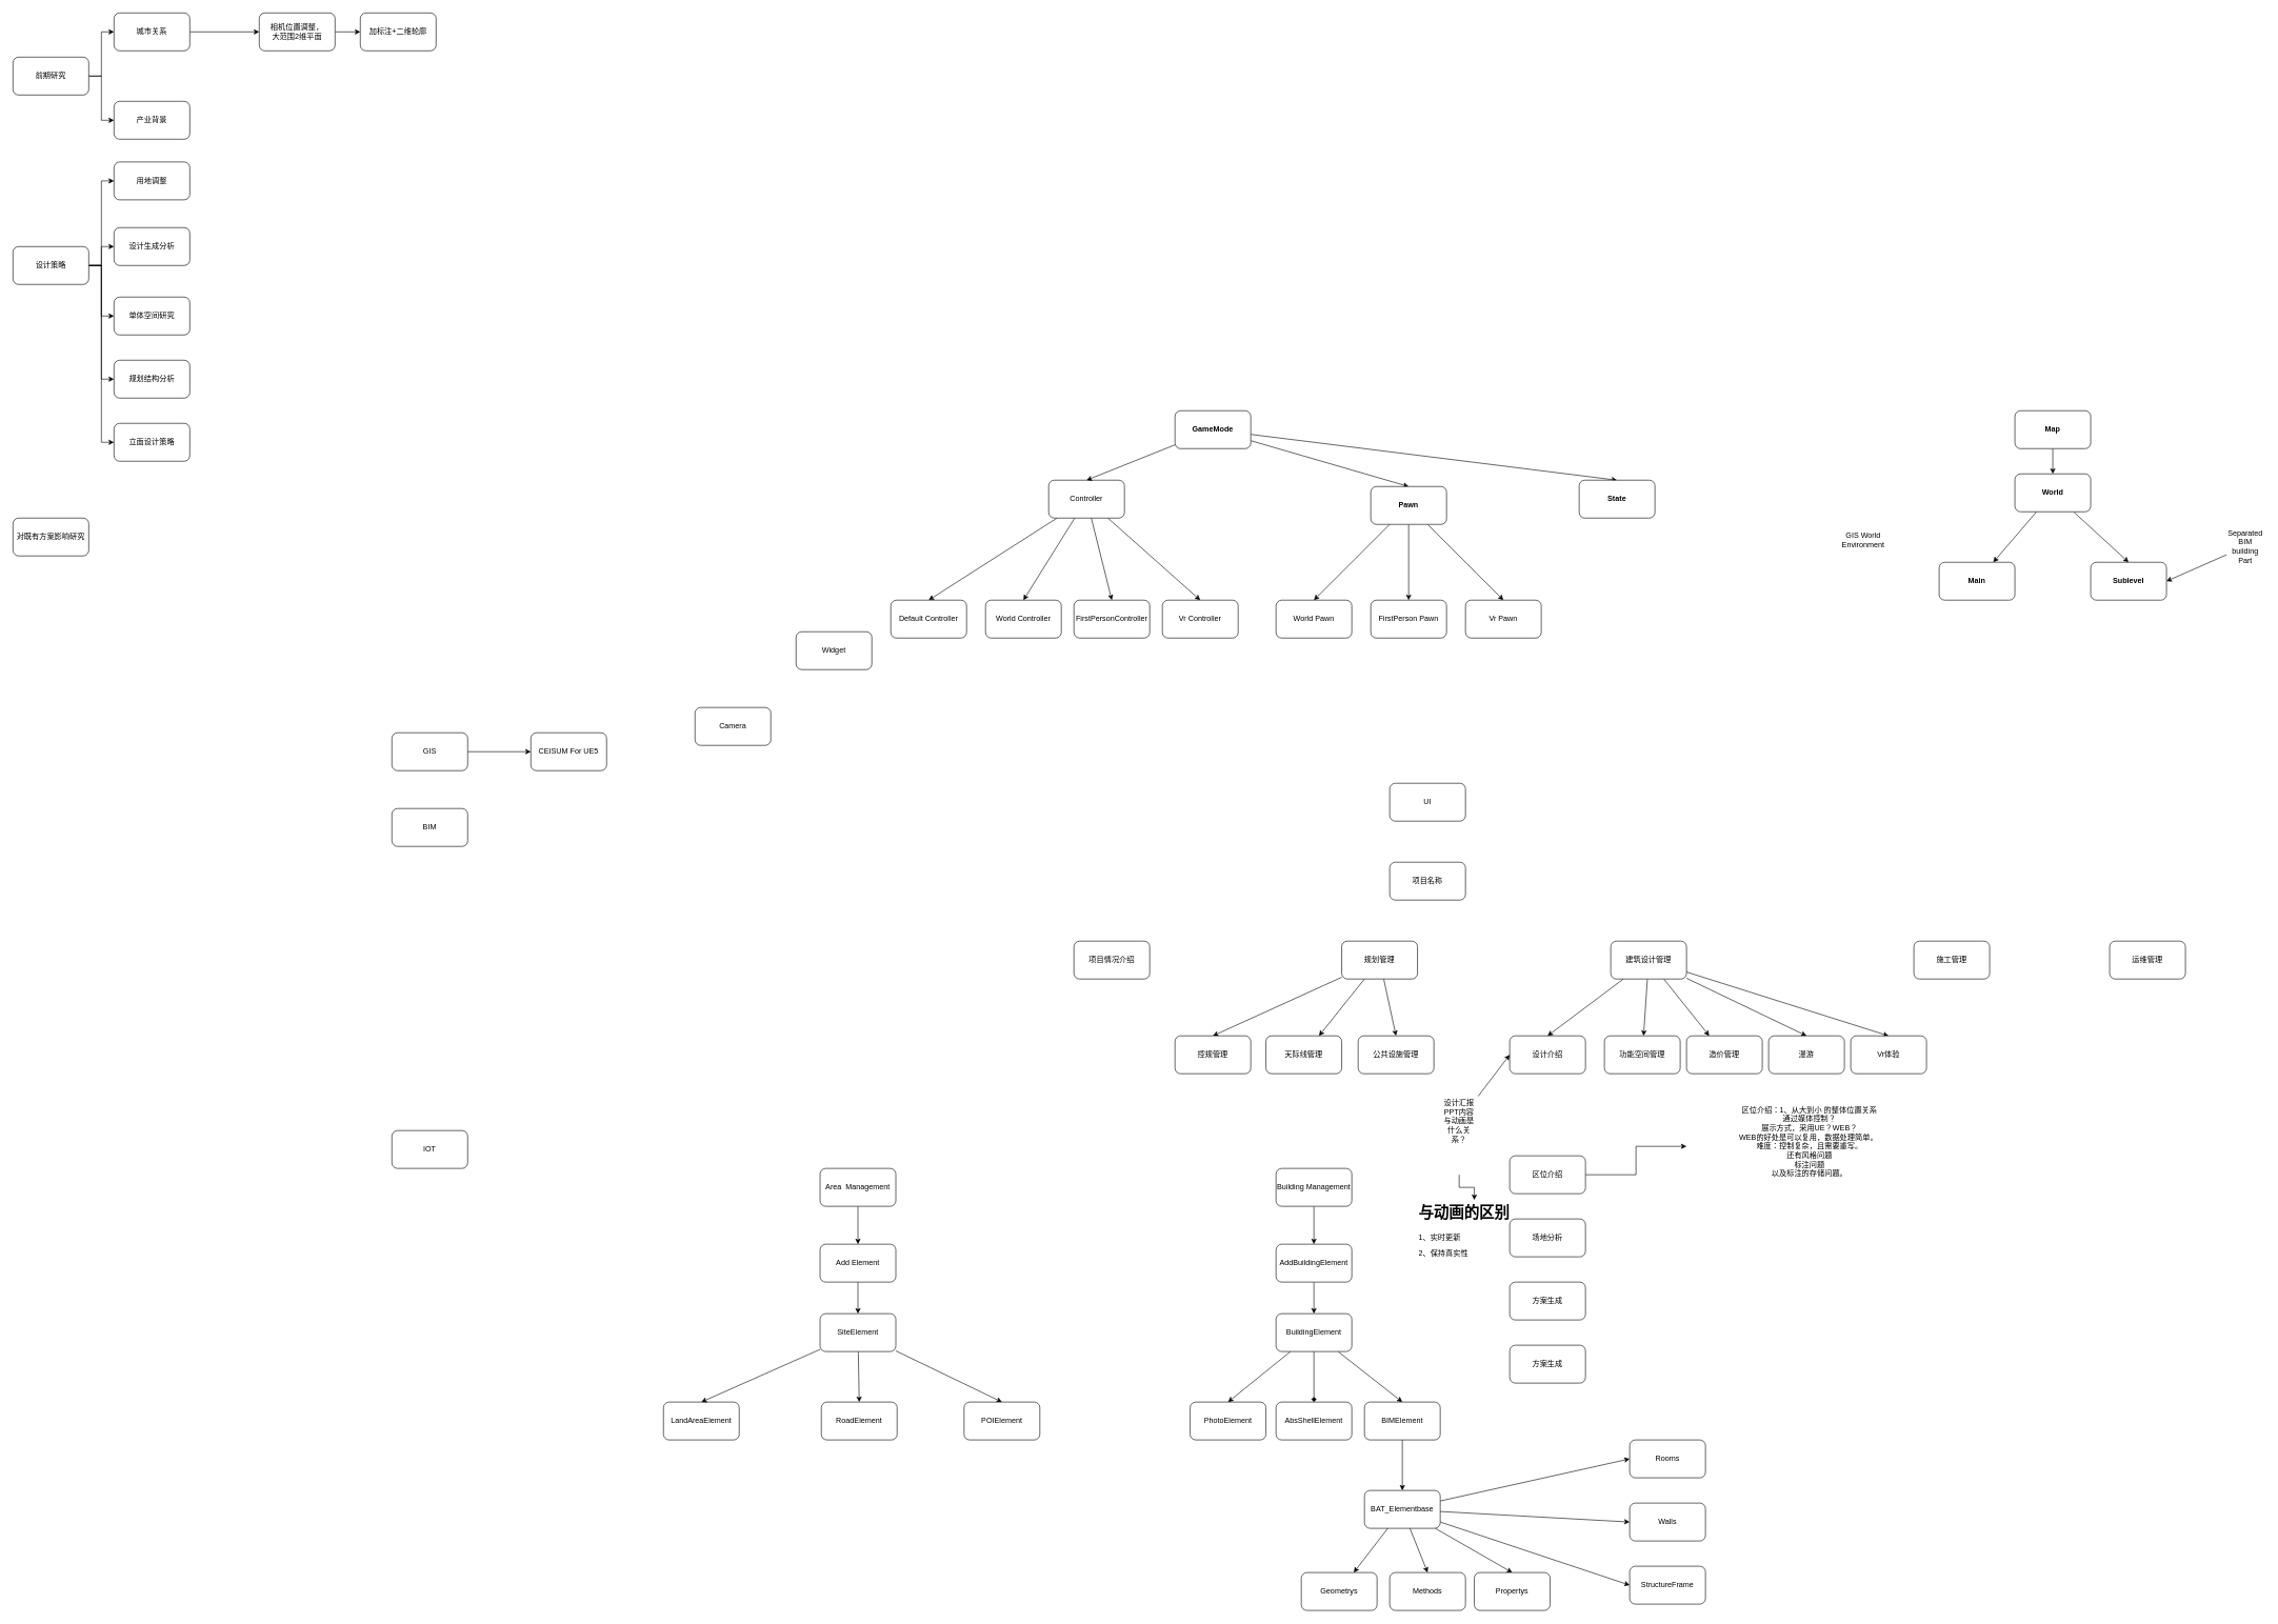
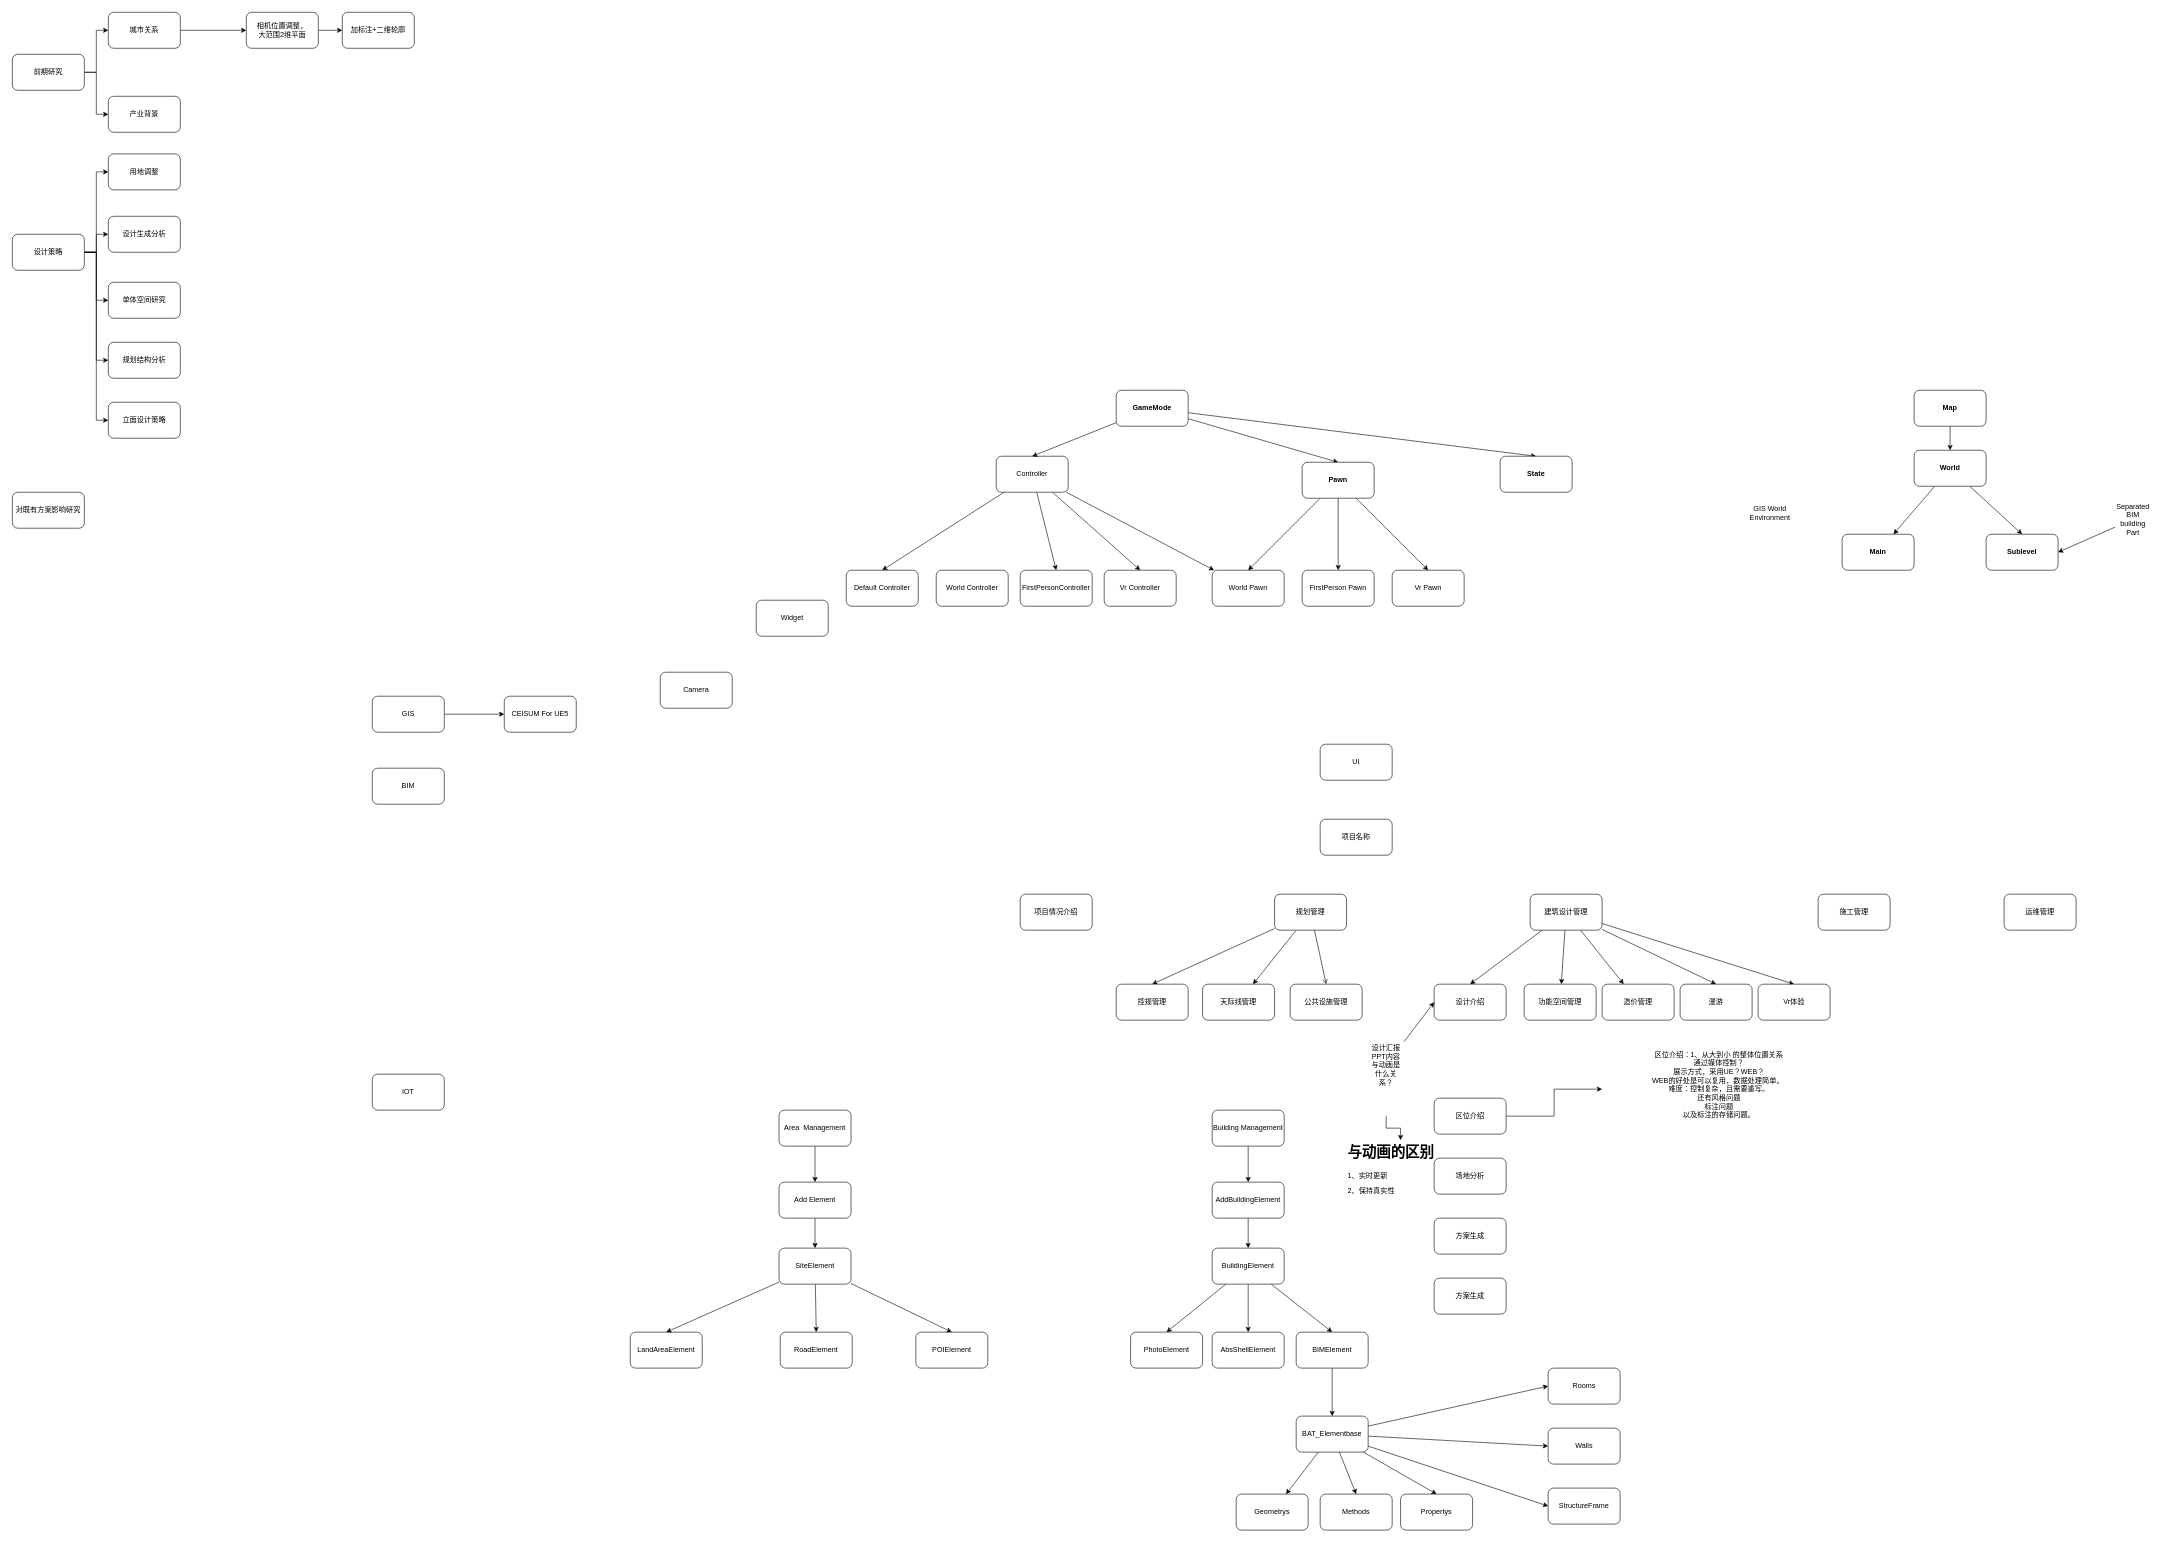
- <mxCell id="18" style="edgeStyle=none;rounded=0;orthogonalLoop=1;jettySize=auto;html=1;entryX=0.5;entryY=0;entryDx=0;entryDy=0;" parent="1" source="22" target="23" edge="1"><mxGeometry relative="1" as="geometry" /></mxCell>
+ <mxCell id="18" style="edgeStyle=none;rounded=0;orthogonalLoop=1;jettySize=auto;html=1;" parent="1" source="22" target="37" edge="1"><mxGeometry relative="1" as="geometry" /></mxCell>
- <mxCell id="58" style="edgeStyle=none;rounded=0;orthogonalLoop=1;jettySize=auto;html=1;entryX=0.5;entryY=0;entryDx=0;entryDy=0;" parent="1" source="59" target="74" edge="1"><mxGeometry relative="1" as="geometry" /></mxCell>
+ <mxCell id="58" style="edgeStyle=none;rounded=0;orthogonalLoop=1;jettySize=auto;html=1;entryX=0.5;entryY=0;entryDx=0;entryDy=0;endArrow=open;" parent="1" source="59" target="74" edge="1"><mxGeometry relative="1" as="geometry" /></mxCell>
- <mxCell id="91" style="edgeStyle=none;rounded=0;orthogonalLoop=1;jettySize=auto;html=1;endArrow=diamond;" parent="1" source="93" target="95" edge="1"><mxGeometry relative="1" as="geometry" /></mxCell>
+ <mxCell id="91" style="edgeStyle=none;rounded=0;orthogonalLoop=1;jettySize=auto;html=1;" parent="1" source="93" target="95" edge="1"><mxGeometry relative="1" as="geometry" /></mxCell>
